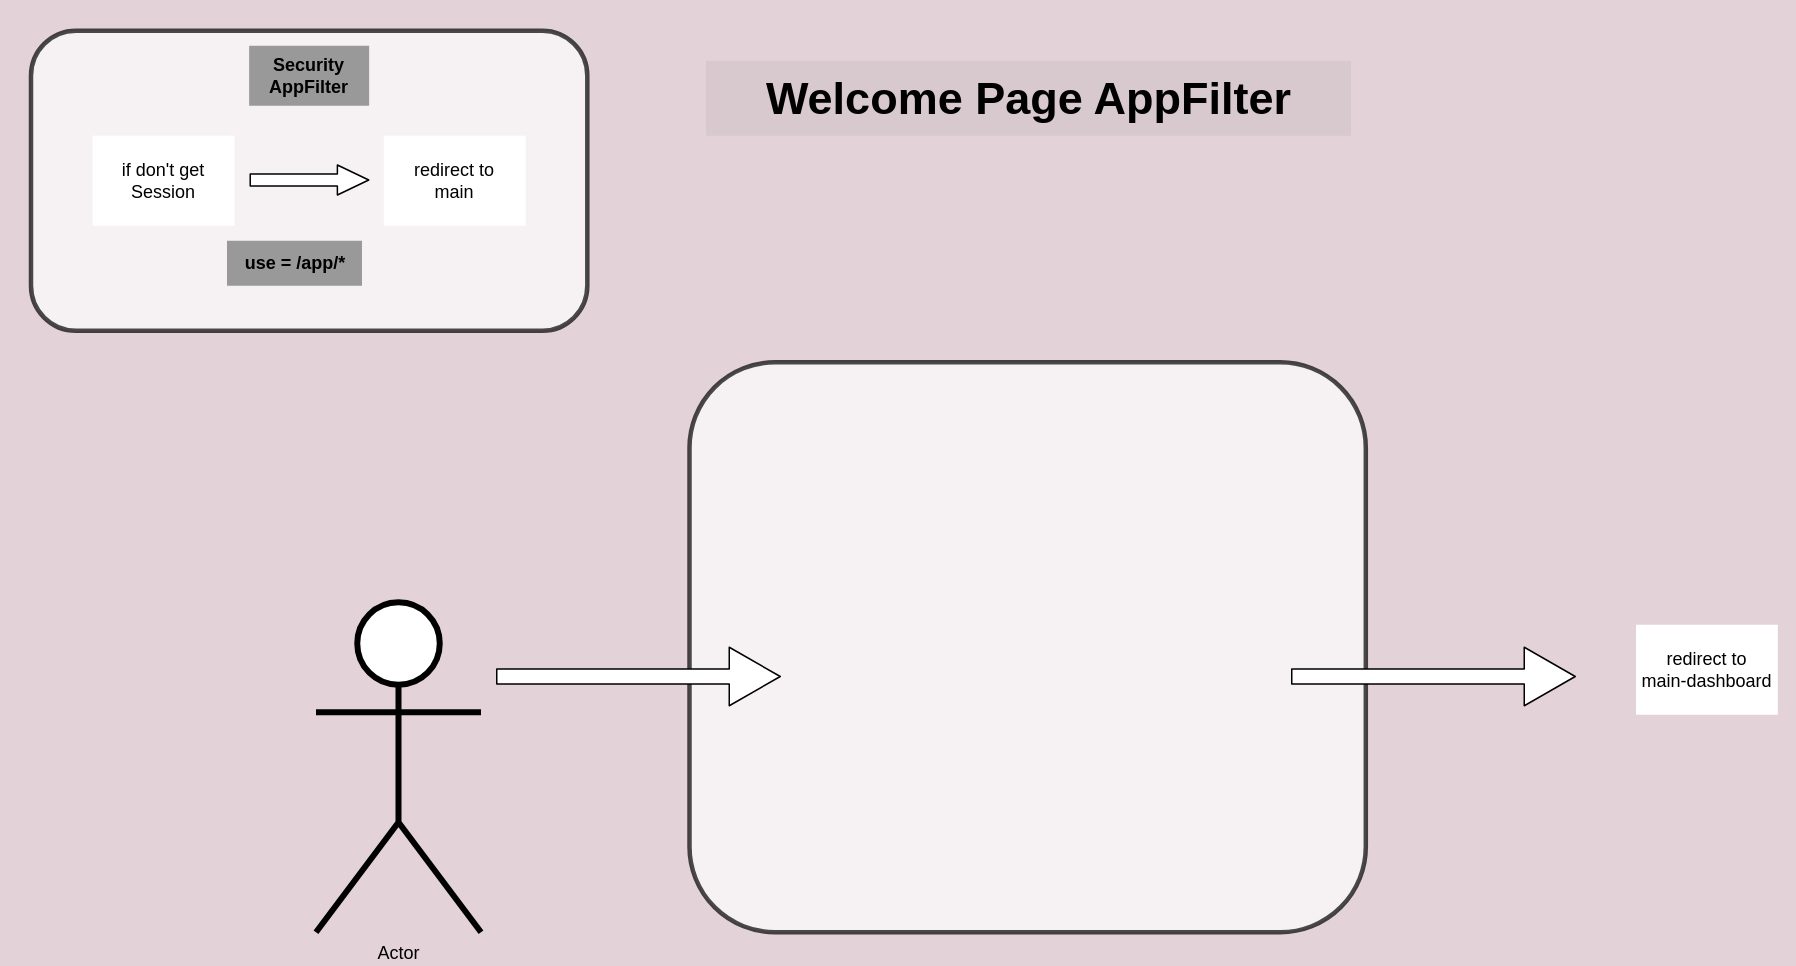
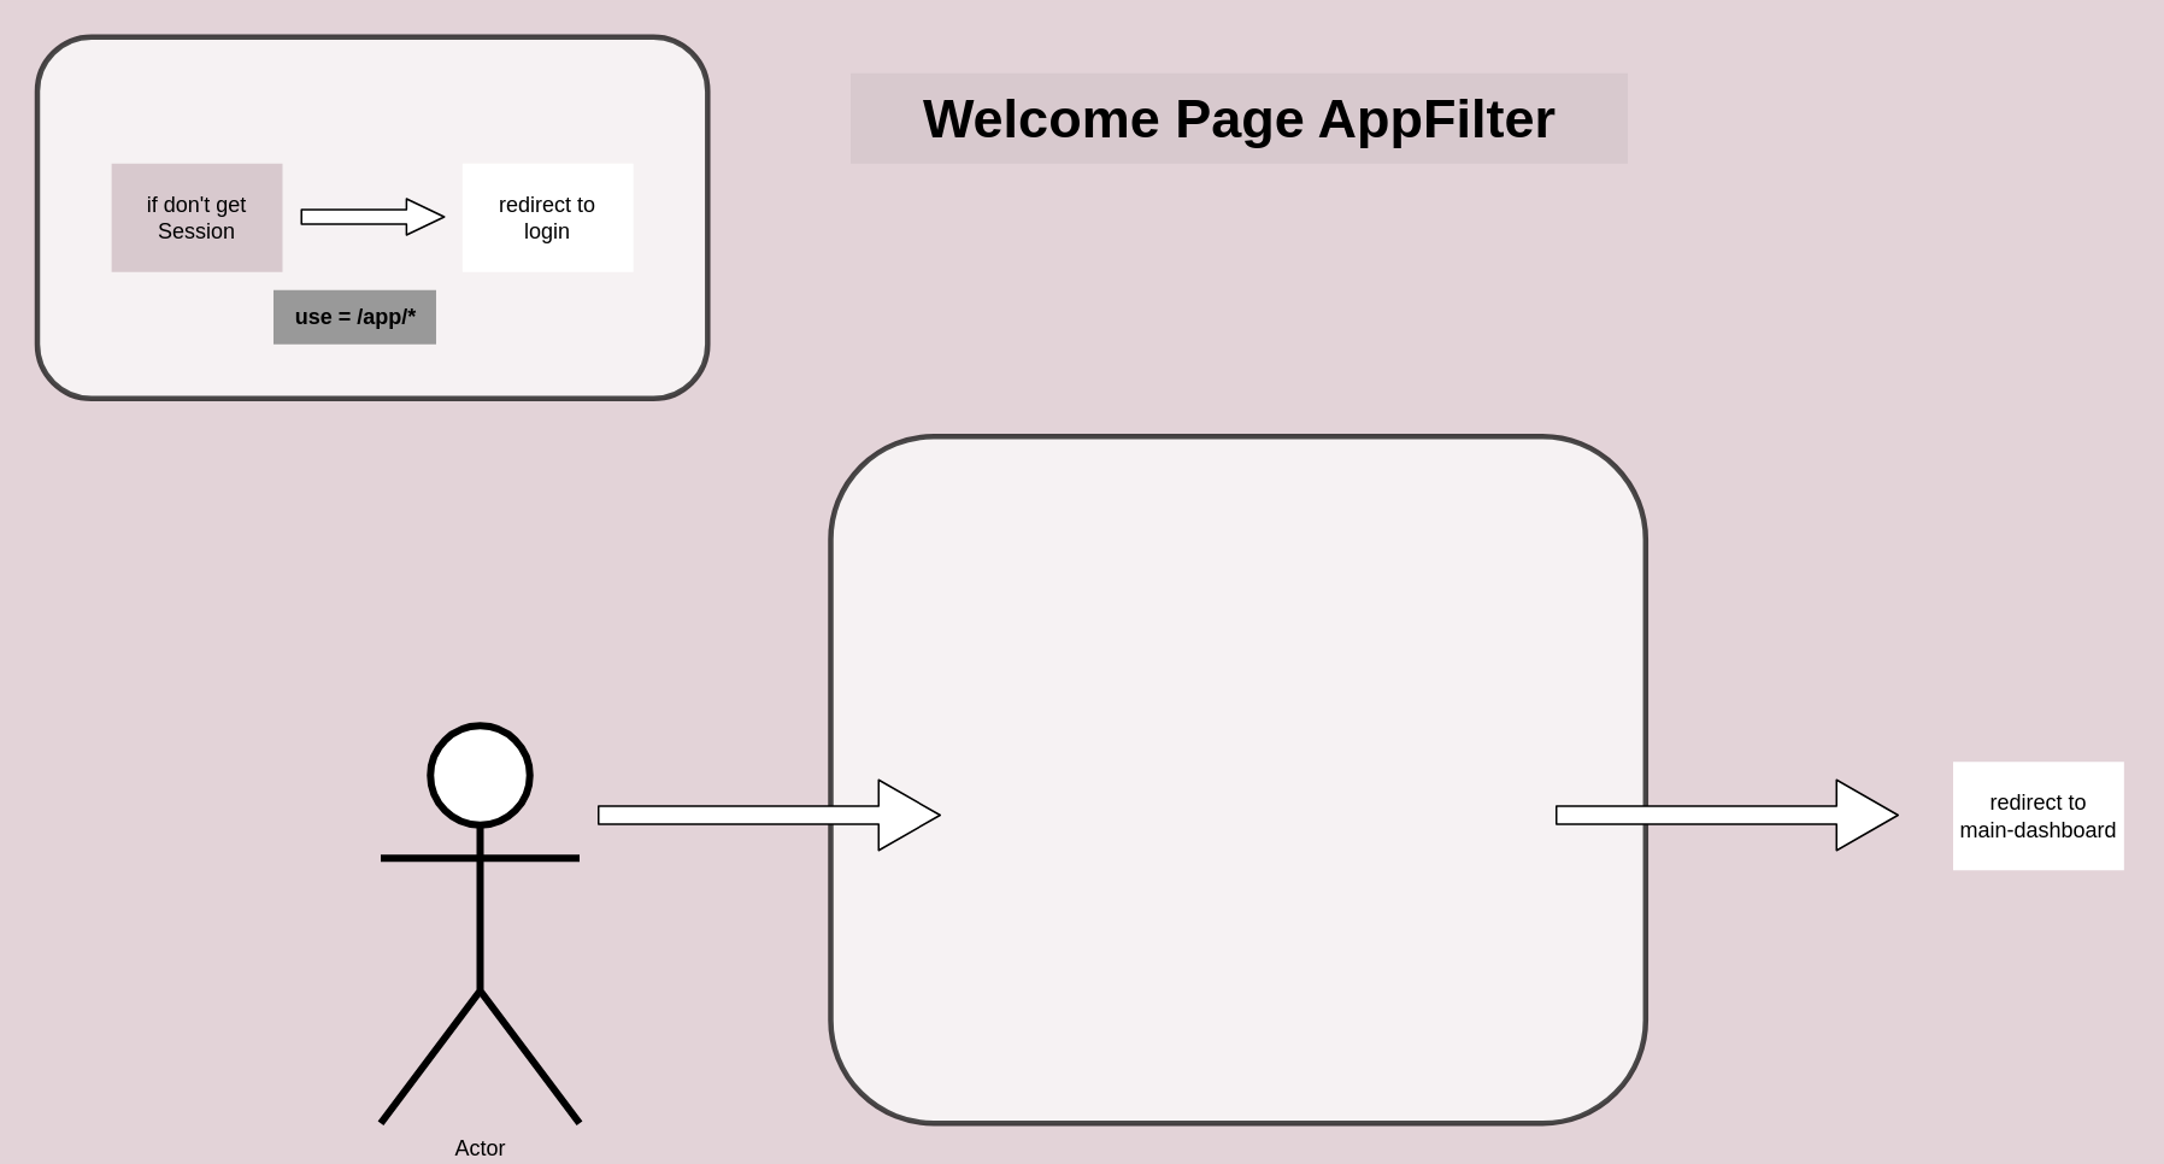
- <mxCell id="6" value="&lt;b&gt;Security&lt;br&gt;AppFilter&lt;br&gt;&lt;/b&gt;" style="text;html=1;align=center;verticalAlign=middle;resizable=0;points=[];autosize=1;strokeColor=none;fillColor=#999999;fontColor=#000000;labelBackgroundColor=none;labelBorderColor=none;" parent="1" vertex="1"><mxGeometry x="165.44" y="30" width="80" height="40" as="geometry" /></mxCell>
- <mxCell id="7" value="if don't get Session" style="rounded=0;whiteSpace=wrap;html=1;strokeColor=none;strokeWidth=4;" parent="1" vertex="1"><mxGeometry x="61.09" y="90" width="94.56" height="60" as="geometry" /></mxCell>
+ <mxCell id="7" value="if don't get Session" style="rounded=0;whiteSpace=wrap;html=1;strokeColor=none;strokeWidth=4;fillColor=#d8c9ce;" parent="1" vertex="1"><mxGeometry x="61.09" y="90" width="94.56" height="60" as="geometry" /></mxCell>
- <mxCell id="9" value="redirect to&lt;br&gt;main" style="rounded=0;whiteSpace=wrap;html=1;strokeColor=none;strokeWidth=4;" parent="1" vertex="1"><mxGeometry x="255.21" y="90" width="94.56" height="60" as="geometry" /></mxCell>
+ <mxCell id="9" value="redirect to&lt;br&gt;login" style="rounded=0;whiteSpace=wrap;html=1;strokeColor=none;strokeWidth=4;" parent="1" vertex="1"><mxGeometry x="255.21" y="90" width="94.56" height="60" as="geometry" /></mxCell>
- <mxCell id="10" value="redirect to &lt;br&gt;main-dashboard" style="rounded=0;whiteSpace=wrap;html=1;strokeColor=none;strokeWidth=4;" parent="1" vertex="1"><mxGeometry x="1090" y="416" width="94.56" height="60" as="geometry" /></mxCell>
+ <mxCell id="10" value="redirect to &lt;br&gt;main-dashboard" style="rounded=0;whiteSpace=wrap;html=1;strokeColor=none;strokeWidth=4;" parent="1" vertex="1"><mxGeometry x="1080" y="421" width="94.56" height="60" as="geometry" /></mxCell>
